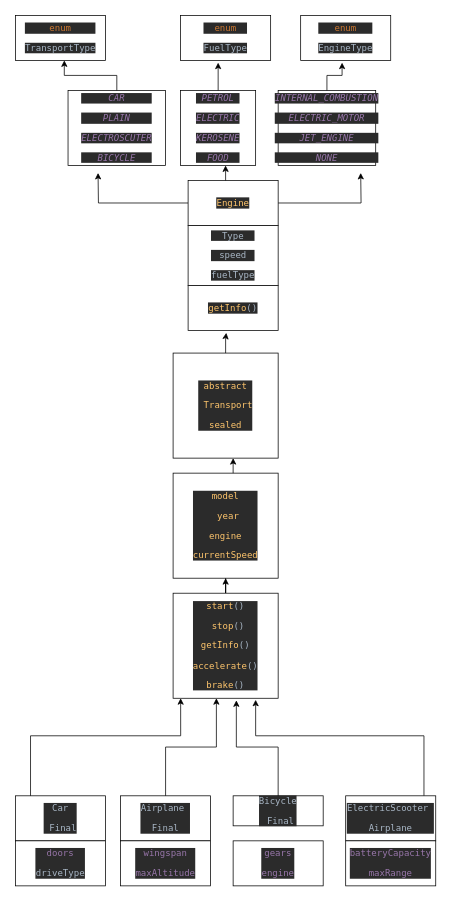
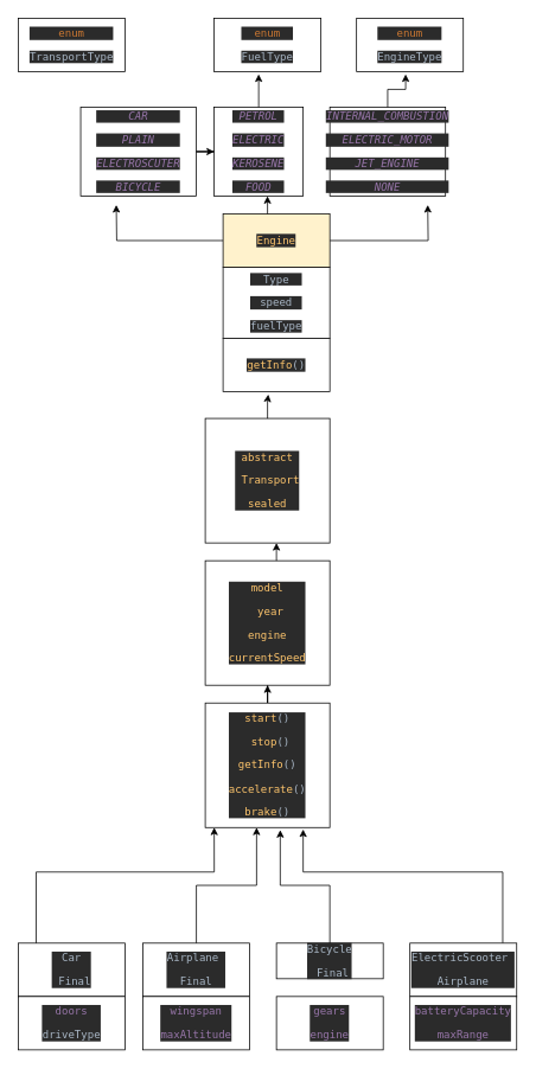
- <mxCell id="34" style="edgeStyle=orthogonalEdgeStyle;rounded=0;orthogonalLoop=1;jettySize=auto;html=1;entryX=0.542;entryY=1;entryDx=0;entryDy=0;entryPerimeter=0;" edge="1" parent="1" source="29" target="31"><mxGeometry relative="1" as="geometry" /></mxCell>
+ <mxCell id="34" style="edgeStyle=orthogonalEdgeStyle;rounded=0;orthogonalLoop=1;jettySize=auto;html=1;" edge="1" parent="1" source="29" target="28"><mxGeometry relative="1" as="geometry" /></mxCell>
- <mxCell id="24" value="&lt;pre style=&quot;color: rgb(169, 183, 198); background-color: rgb(43, 43, 43);&quot;&gt;&lt;span style=&quot;color: rgb(255, 198, 109);&quot;&gt;Engine&lt;/span&gt;&lt;/pre&gt;" style="rounded=0;whiteSpace=wrap;html=1;" vertex="1" parent="1"><mxGeometry x="250" y="240" width="120" height="60" as="geometry" /></mxCell>
+ <mxCell id="24" value="&lt;pre style=&quot;color: rgb(169, 183, 198); background-color: rgb(43, 43, 43);&quot;&gt;&lt;span style=&quot;color: rgb(255, 198, 109);&quot;&gt;Engine&lt;/span&gt;&lt;/pre&gt;" style="rounded=0;whiteSpace=wrap;html=1;fillColor=#fff2cc;" vertex="1" parent="1"><mxGeometry x="250" y="240" width="120" height="60" as="geometry" /></mxCell>
